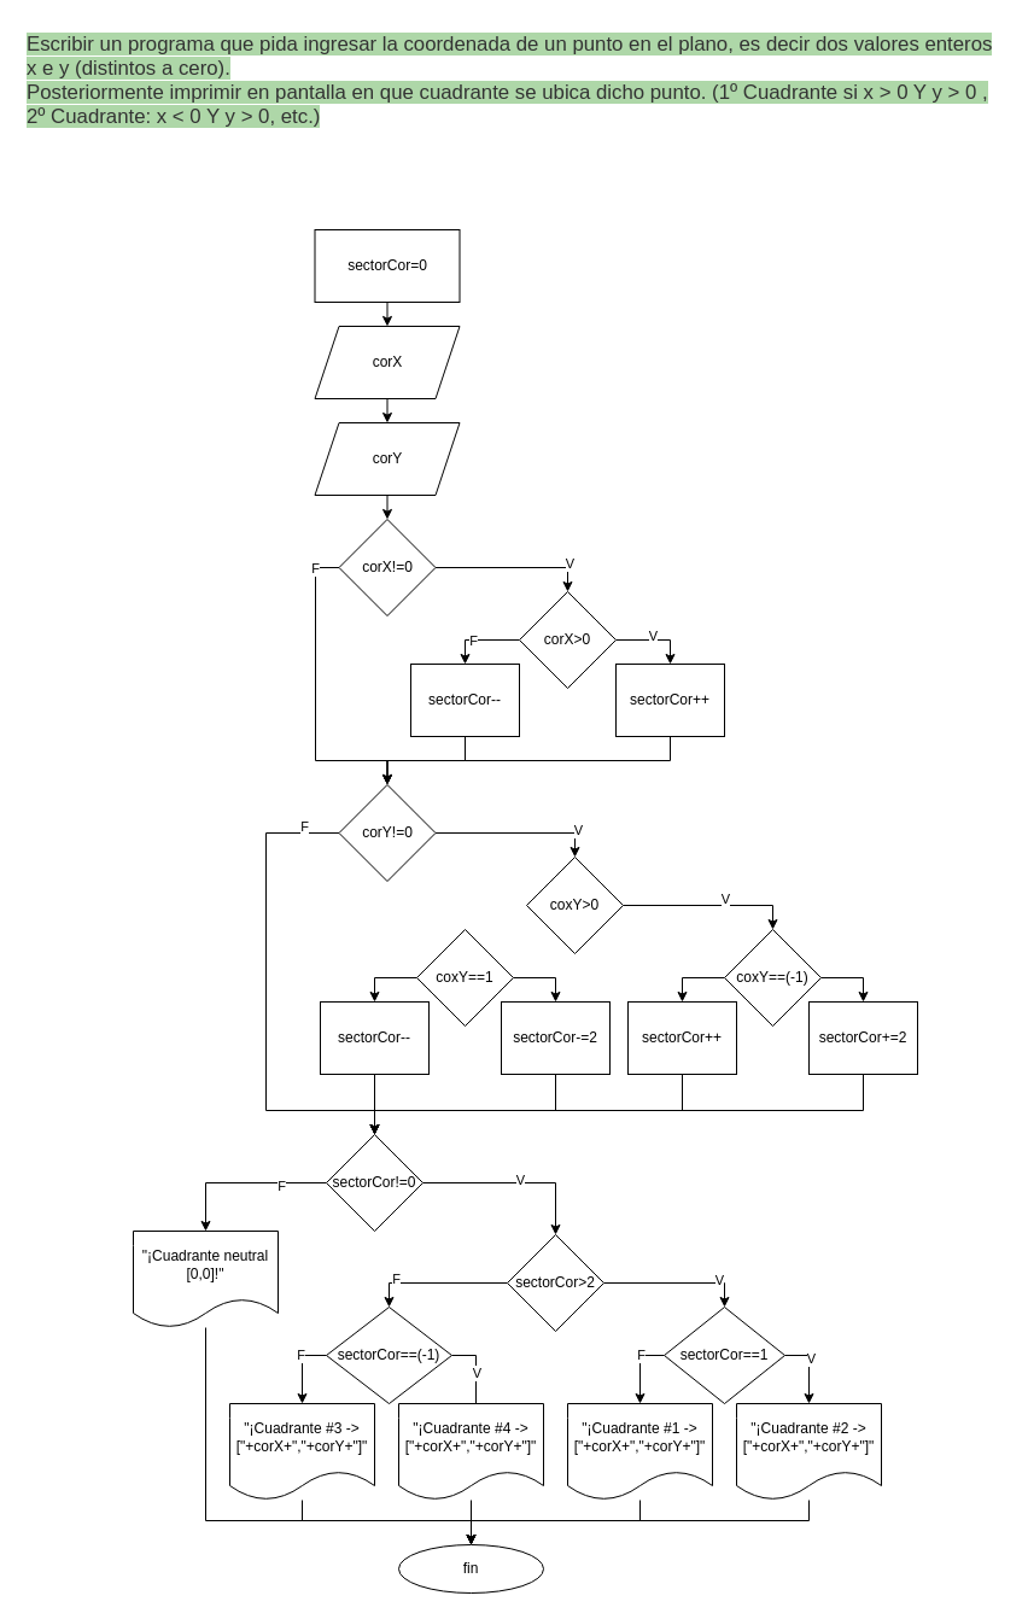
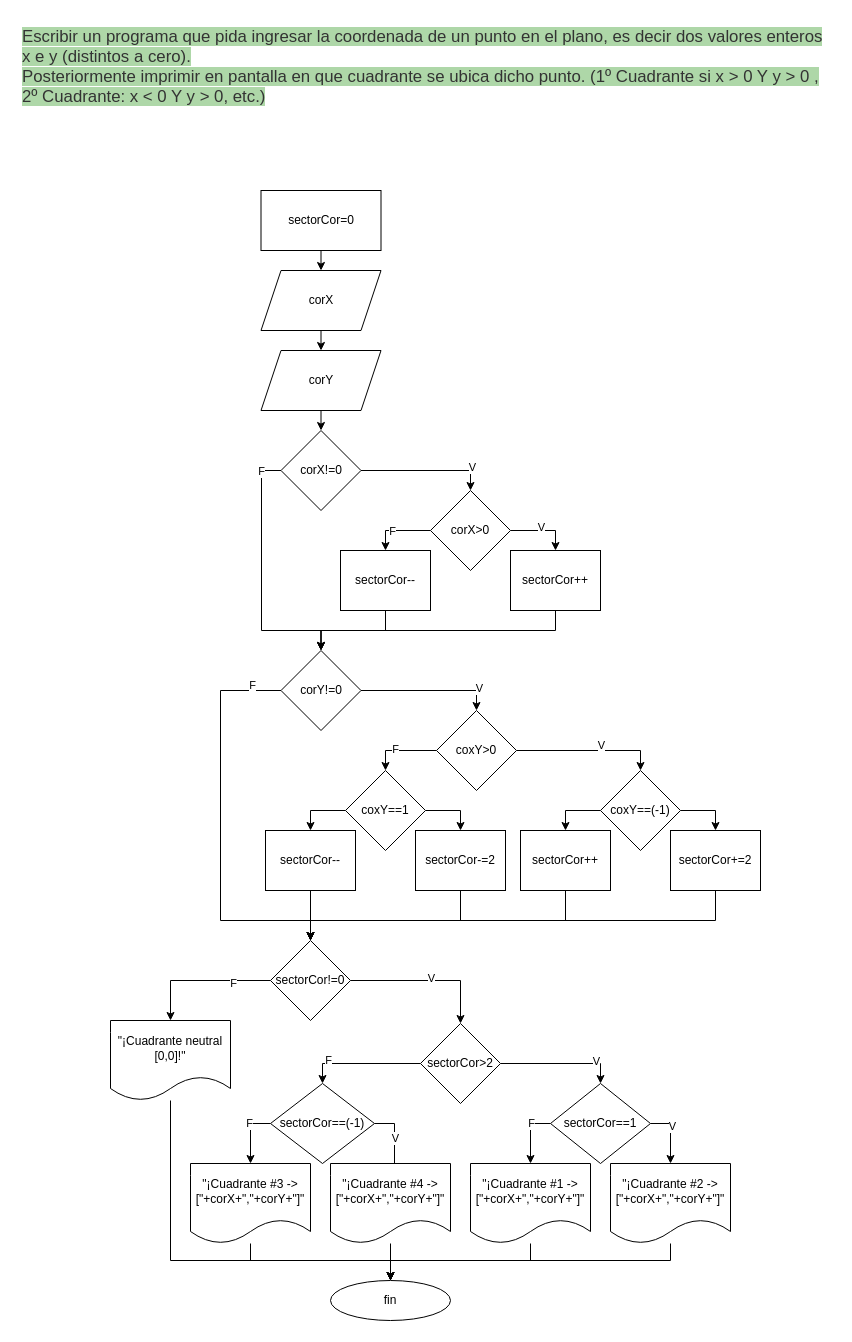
+ <mxCell id="14" style="edgeStyle=orthogonalEdgeStyle;rounded=0;orthogonalLoop=1;jettySize=auto;html=1;exitX=0;exitY=0.5;exitDx=0;exitDy=0;entryX=0.5;entryY=0;entryDx=0;entryDy=0;" parent="1" source="16" target="77" edge="1"><mxGeometry relative="1" as="geometry"><mxPoint x="370" y="740" as="targetPoint" /></mxGeometry></mxCell>
+ <mxCell id="15" value="F" style="edgeLabel;html=1;align=center;verticalAlign=middle;resizable=0;points=[];" parent="14" vertex="1" connectable="0"><mxGeometry x="0.177" y="-2" relative="1" as="geometry"><mxPoint as="offset" /></mxGeometry></mxCell>
